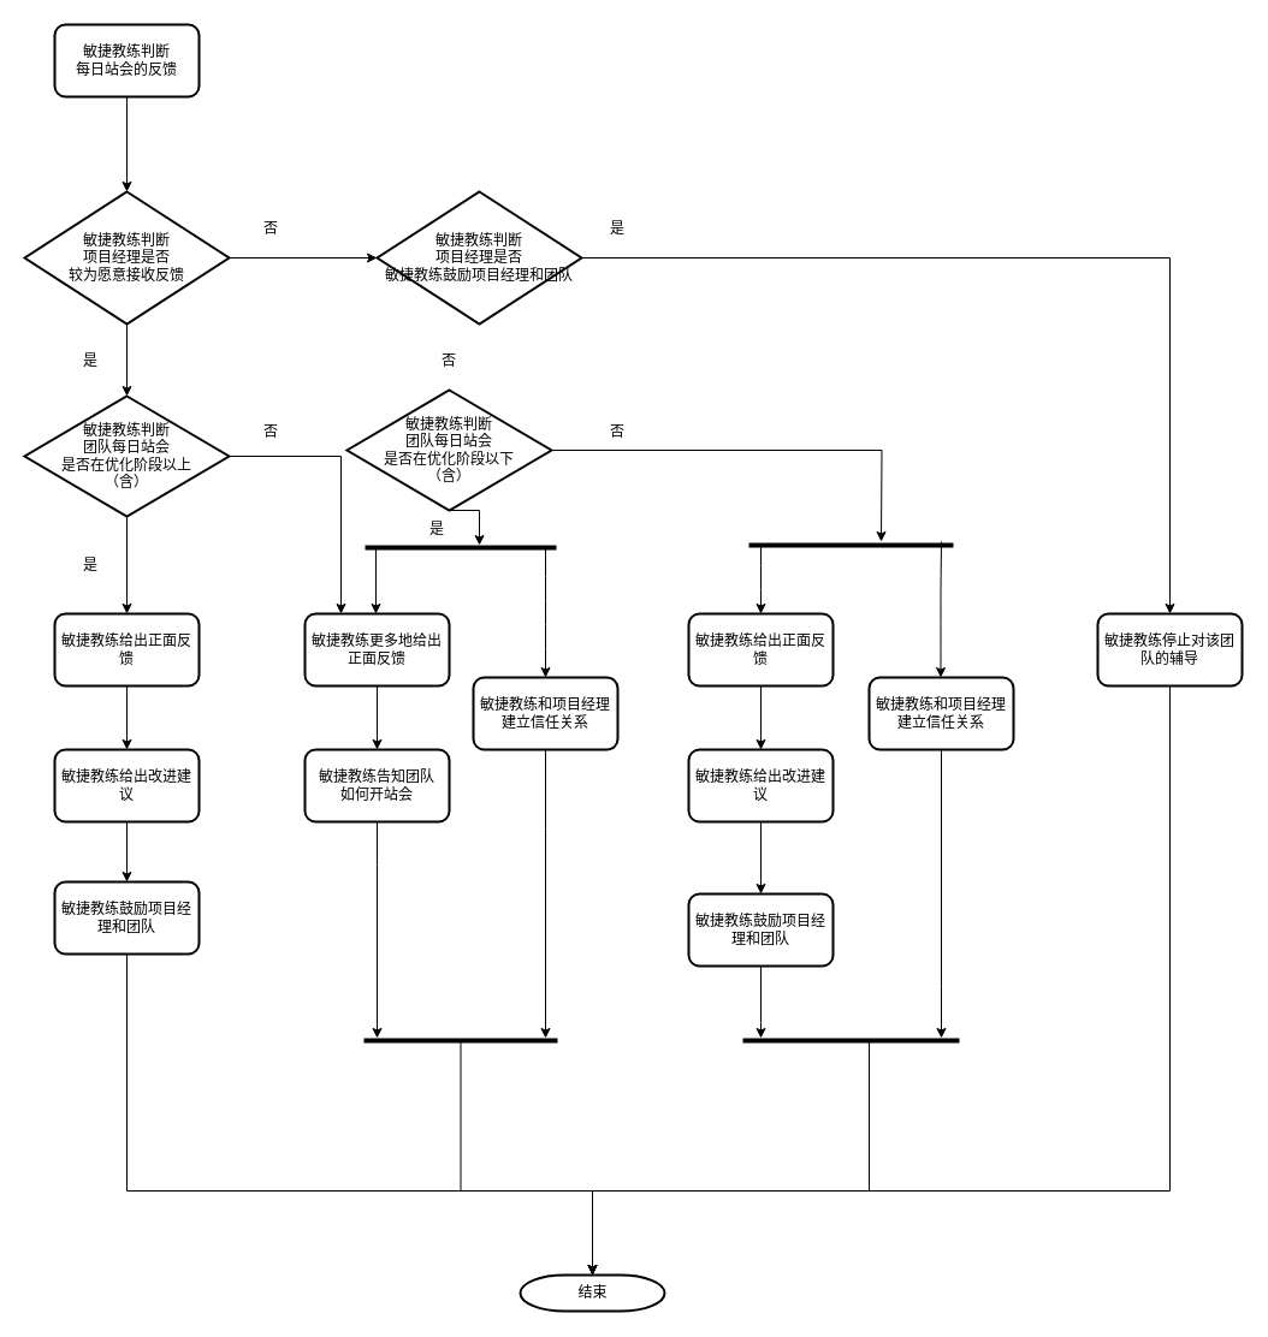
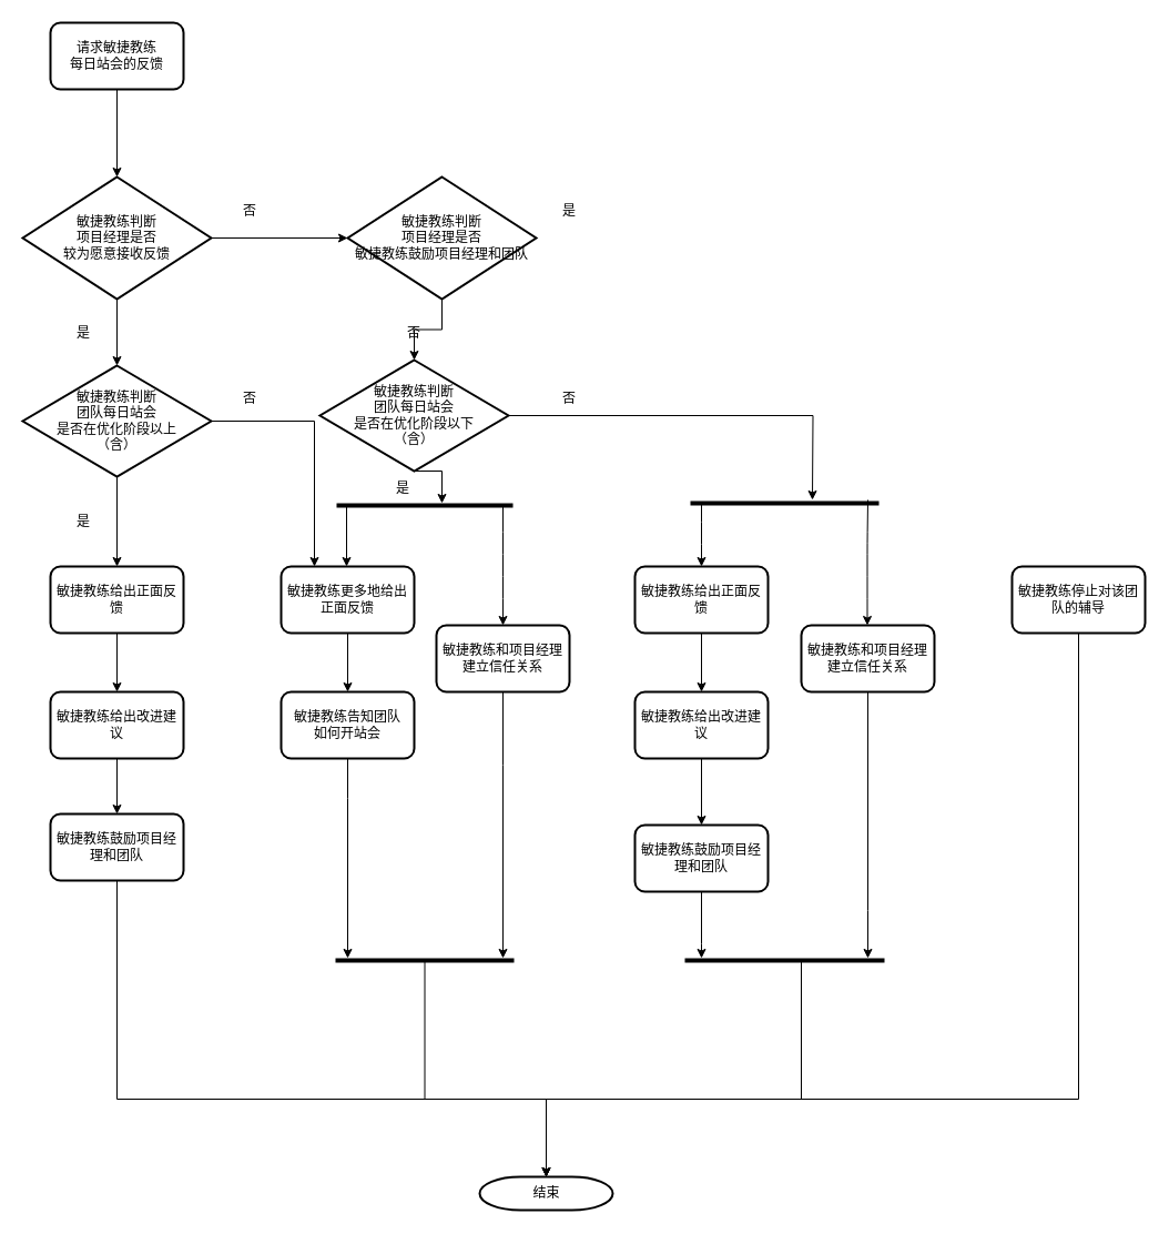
- <mxCell id="4" value="敏捷教练判断&lt;br&gt;每日站会的反馈" style="rounded=1;whiteSpace=wrap;html=1;gradientColor=none;strokeWidth=2;" vertex="1" parent="1"><mxGeometry x="45" y="20" width="120" height="60" as="geometry" /></mxCell>
+ <mxCell id="4" value="请求敏捷教练&lt;br&gt;每日站会的反馈" style="rounded=1;whiteSpace=wrap;html=1;gradientColor=none;strokeWidth=2;" vertex="1" parent="1"><mxGeometry x="45" y="20" width="120" height="60" as="geometry" /></mxCell>
- <mxCell id="29" style="edgeStyle=orthogonalEdgeStyle;rounded=0;orthogonalLoop=1;jettySize=auto;html=1;exitX=1;exitY=0.5;exitDx=0;exitDy=0;" edge="1" parent="1" source="31" target="28"><mxGeometry relative="1" as="geometry"><mxPoint x="575" y="214" as="targetPoint" /></mxGeometry></mxCell>
+ <mxCell id="30" style="edgeStyle=orthogonalEdgeStyle;rounded=0;orthogonalLoop=1;jettySize=auto;html=1;exitX=0.5;exitY=1;exitDx=0;exitDy=0;" edge="1" parent="1" source="31" target="39"><mxGeometry relative="1" as="geometry" /></mxCell>
